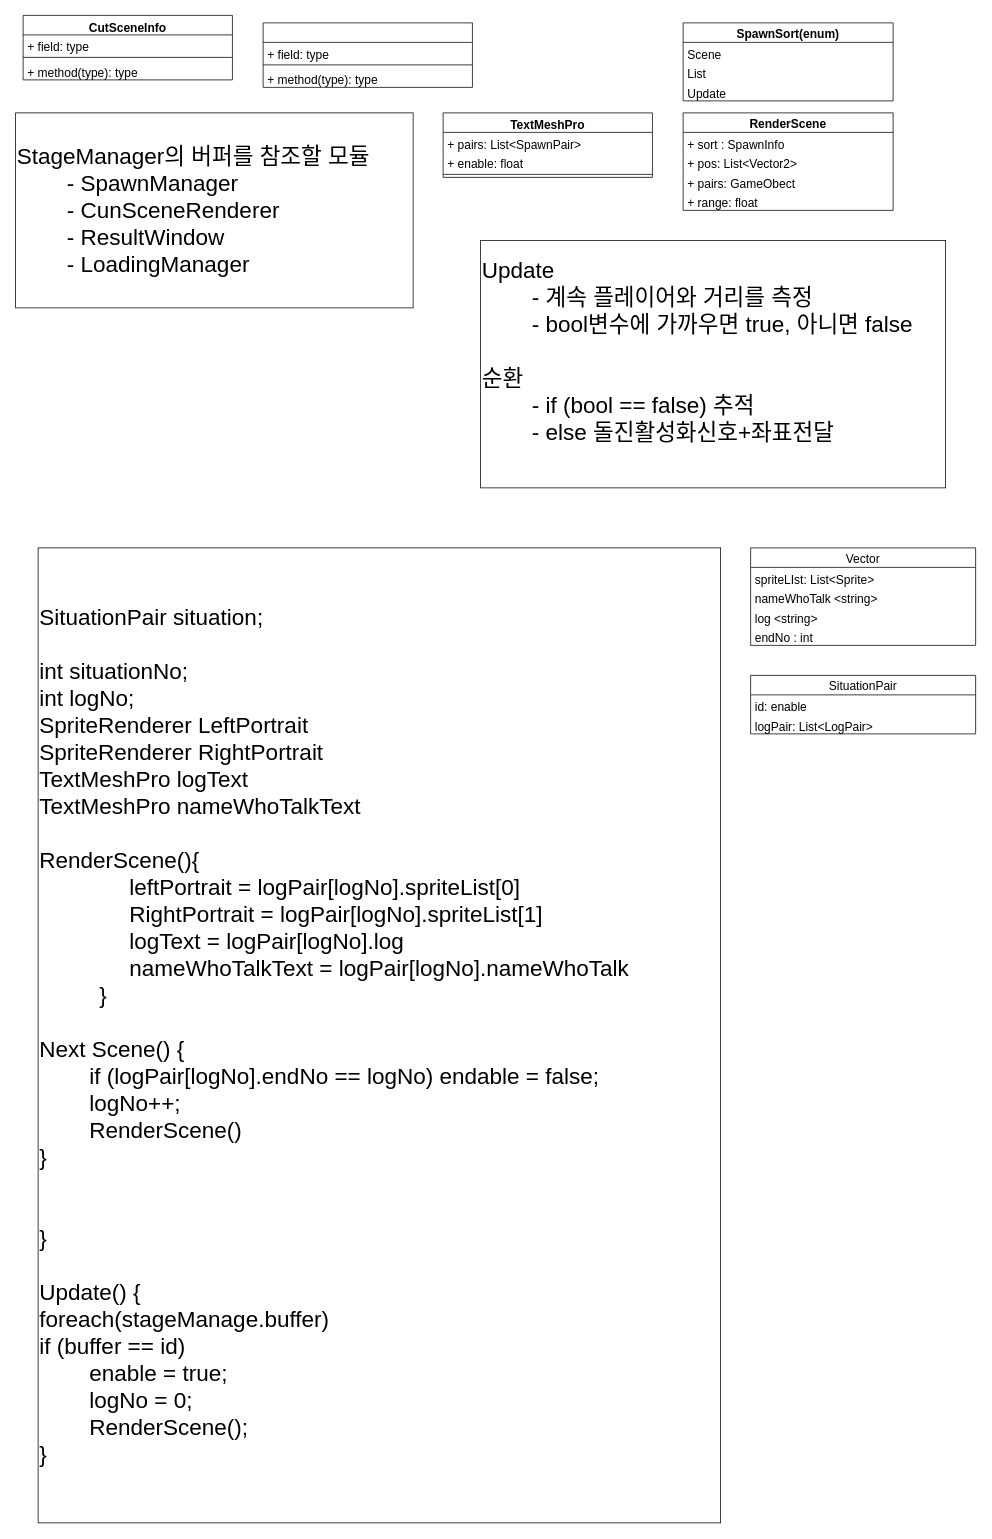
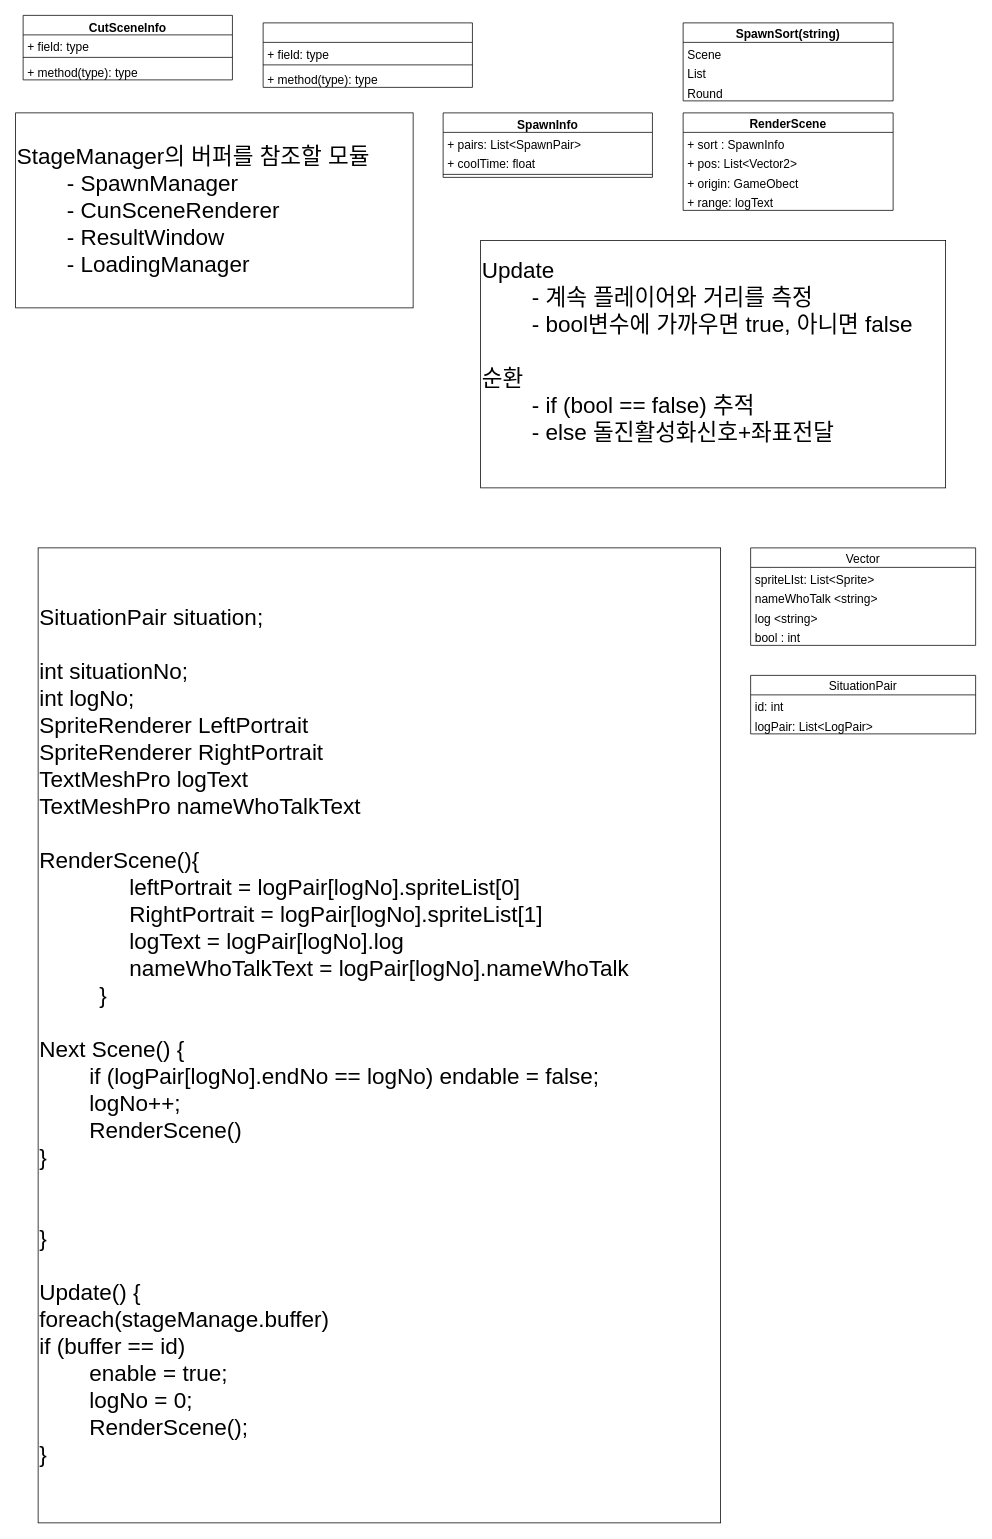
- <mxCell id="20" value="SpawnSort(enum)" style="swimlane;fontStyle=1;childLayout=stackLayout;horizontal=1;startSize=26;fillColor=none;horizontalStack=0;resizeParent=1;resizeParentMax=0;resizeLast=0;collapsible=1;marginBottom=0;fontSize=16;" vertex="1" parent="1"><mxGeometry x="910" y="30" width="280" height="104" as="geometry" /></mxCell>
+ <mxCell id="20" value="SpawnSort(string)" style="swimlane;fontStyle=1;childLayout=stackLayout;horizontal=1;startSize=26;fillColor=none;horizontalStack=0;resizeParent=1;resizeParentMax=0;resizeLast=0;collapsible=1;marginBottom=0;fontSize=16;" vertex="1" parent="1"><mxGeometry x="910" y="30" width="280" height="104" as="geometry" /></mxCell>
- <mxCell id="23" value="Update" style="text;strokeColor=none;fillColor=none;align=left;verticalAlign=top;spacingLeft=4;spacingRight=4;overflow=hidden;rotatable=0;points=[[0,0.5],[1,0.5]];portConstraint=eastwest;fontSize=16;" vertex="1" parent="20"><mxGeometry y="78" width="280" height="26" as="geometry" /></mxCell>
+ <mxCell id="23" value="Round" style="text;strokeColor=none;fillColor=none;align=left;verticalAlign=top;spacingLeft=4;spacingRight=4;overflow=hidden;rotatable=0;points=[[0,0.5],[1,0.5]];portConstraint=eastwest;fontSize=16;" vertex="1" parent="20"><mxGeometry y="78" width="280" height="26" as="geometry" /></mxCell>
- <mxCell id="6" value="TextMeshPro" style="swimlane;fontStyle=1;align=center;verticalAlign=top;childLayout=stackLayout;horizontal=1;startSize=26;horizontalStack=0;resizeParent=1;resizeParentMax=0;resizeLast=0;collapsible=1;marginBottom=0;fontSize=16;" vertex="1" parent="1"><mxGeometry x="590" y="150" width="279.07" height="86" as="geometry" /></mxCell>
+ <mxCell id="6" value="SpawnInfo" style="swimlane;fontStyle=1;align=center;verticalAlign=top;childLayout=stackLayout;horizontal=1;startSize=26;horizontalStack=0;resizeParent=1;resizeParentMax=0;resizeLast=0;collapsible=1;marginBottom=0;fontSize=16;" vertex="1" parent="1"><mxGeometry x="590" y="150" width="279.07" height="86" as="geometry" /></mxCell>
- <mxCell id="8" value="+ enable: float" style="text;strokeColor=none;fillColor=none;align=left;verticalAlign=top;spacingLeft=4;spacingRight=4;overflow=hidden;rotatable=0;points=[[0,0.5],[1,0.5]];portConstraint=eastwest;fontSize=16;" vertex="1" parent="6"><mxGeometry y="52" width="279.07" height="26" as="geometry" /></mxCell>
+ <mxCell id="8" value="+ coolTime: float" style="text;strokeColor=none;fillColor=none;align=left;verticalAlign=top;spacingLeft=4;spacingRight=4;overflow=hidden;rotatable=0;points=[[0,0.5],[1,0.5]];portConstraint=eastwest;fontSize=16;" vertex="1" parent="6"><mxGeometry y="52" width="279.07" height="26" as="geometry" /></mxCell>
- <mxCell id="18" value="+ pairs: GameObect" style="text;strokeColor=none;fillColor=none;align=left;verticalAlign=top;spacingLeft=4;spacingRight=4;overflow=hidden;rotatable=0;points=[[0,0.5],[1,0.5]];portConstraint=eastwest;fontSize=16;" vertex="1" parent="15"><mxGeometry y="78" width="280" height="26" as="geometry" /></mxCell>
+ <mxCell id="18" value="+ origin: GameObect" style="text;strokeColor=none;fillColor=none;align=left;verticalAlign=top;spacingLeft=4;spacingRight=4;overflow=hidden;rotatable=0;points=[[0,0.5],[1,0.5]];portConstraint=eastwest;fontSize=16;" vertex="1" parent="15"><mxGeometry y="78" width="280" height="26" as="geometry" /></mxCell>
- <mxCell id="19" value="+ range: float" style="text;strokeColor=none;fillColor=none;align=left;verticalAlign=top;spacingLeft=4;spacingRight=4;overflow=hidden;rotatable=0;points=[[0,0.5],[1,0.5]];portConstraint=eastwest;fontSize=16;" vertex="1" parent="15"><mxGeometry y="104" width="280" height="26" as="geometry" /></mxCell>
+ <mxCell id="19" value="+ range: logText" style="text;strokeColor=none;fillColor=none;align=left;verticalAlign=top;spacingLeft=4;spacingRight=4;overflow=hidden;rotatable=0;points=[[0,0.5],[1,0.5]];portConstraint=eastwest;fontSize=16;" vertex="1" parent="15"><mxGeometry y="104" width="280" height="26" as="geometry" /></mxCell>
- <mxCell id="30" value="endNo : int" style="text;strokeColor=none;fillColor=none;align=left;verticalAlign=top;spacingLeft=4;spacingRight=4;overflow=hidden;rotatable=0;points=[[0,0.5],[1,0.5]];portConstraint=eastwest;fontSize=16;" vertex="1" parent="26"><mxGeometry y="104" width="300" height="26" as="geometry" /></mxCell>
+ <mxCell id="30" value="bool : int" style="text;strokeColor=none;fillColor=none;align=left;verticalAlign=top;spacingLeft=4;spacingRight=4;overflow=hidden;rotatable=0;points=[[0,0.5],[1,0.5]];portConstraint=eastwest;fontSize=16;" vertex="1" parent="26"><mxGeometry y="104" width="300" height="26" as="geometry" /></mxCell>
- <mxCell id="32" value="id: enable" style="text;strokeColor=none;fillColor=none;align=left;verticalAlign=top;spacingLeft=4;spacingRight=4;overflow=hidden;rotatable=0;points=[[0,0.5],[1,0.5]];portConstraint=eastwest;fontSize=16;" vertex="1" parent="31"><mxGeometry y="26" width="300" height="26" as="geometry" /></mxCell>
+ <mxCell id="32" value="id: int" style="text;strokeColor=none;fillColor=none;align=left;verticalAlign=top;spacingLeft=4;spacingRight=4;overflow=hidden;rotatable=0;points=[[0,0.5],[1,0.5]];portConstraint=eastwest;fontSize=16;" vertex="1" parent="31"><mxGeometry y="26" width="300" height="26" as="geometry" /></mxCell>
